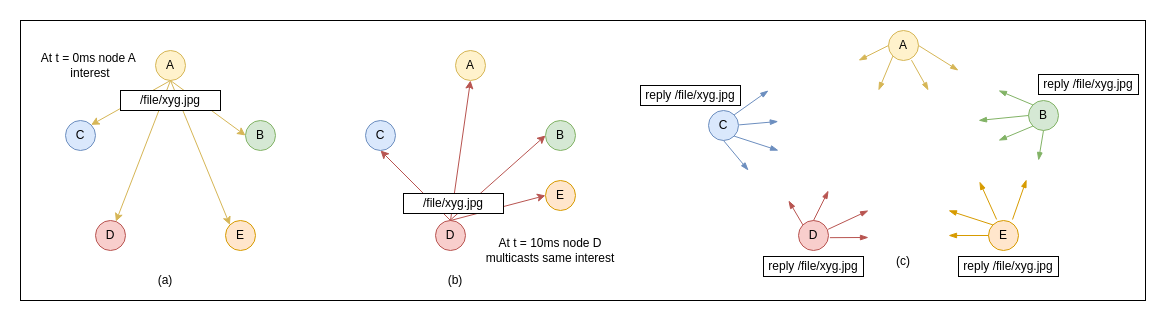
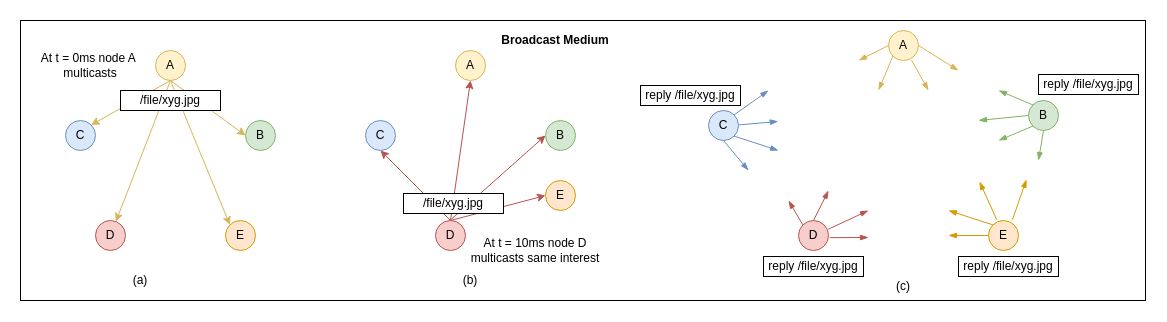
+ <mxCell id="21" value="&lt;b&gt;Broadcast Medium&lt;/b&gt;" style="text;html=1;strokeColor=none;fillColor=none;align=center;verticalAlign=middle;whiteSpace=wrap;rounded=0;" vertex="1" parent="1"><mxGeometry x="495" y="30" width="120" height="20" as="geometry" /></mxCell>
- <mxCell id="24" value="At t = 0ms node A&amp;nbsp;&lt;br&gt;interest" style="text;html=1;strokeColor=none;fillColor=none;align=center;verticalAlign=middle;whiteSpace=wrap;rounded=0;glass=0;" vertex="1" parent="1"><mxGeometry x="20" y="55" width="140" height="20" as="geometry" /></mxCell>
+ <mxCell id="24" value="At t = 0ms node A&amp;nbsp;&lt;br&gt;multicasts" style="text;html=1;strokeColor=none;fillColor=none;align=center;verticalAlign=middle;whiteSpace=wrap;rounded=0;glass=0;" vertex="1" parent="1"><mxGeometry x="20" y="55" width="140" height="20" as="geometry" /></mxCell>
- <mxCell id="25" value="At t = 10ms node D&lt;br&gt;multicasts same interest" style="text;html=1;strokeColor=none;fillColor=none;align=center;verticalAlign=middle;whiteSpace=wrap;rounded=0;glass=0;" vertex="1" parent="1"><mxGeometry x="480" y="240" width="140" height="20" as="geometry" /></mxCell>
+ <mxCell id="25" value="At t = 10ms node D&lt;br&gt;multicasts same interest" style="text;html=1;strokeColor=none;fillColor=none;align=center;verticalAlign=middle;whiteSpace=wrap;rounded=0;glass=0;" vertex="1" parent="1"><mxGeometry x="465" y="240" width="140" height="20" as="geometry" /></mxCell>
- <mxCell id="57" value="(c)" style="text;html=1;strokeColor=none;fillColor=none;align=center;verticalAlign=middle;whiteSpace=wrap;rounded=0;glass=0;" vertex="1" parent="1"><mxGeometry x="883" y="251" width="40" height="20" as="geometry" /></mxCell>
+ <mxCell id="57" value="(c)" style="text;html=1;strokeColor=none;fillColor=none;align=center;verticalAlign=middle;whiteSpace=wrap;rounded=0;glass=0;" vertex="1" parent="1"><mxGeometry x="883" y="276" width="40" height="20" as="geometry" /></mxCell>
- <mxCell id="55" value="(a)" style="text;html=1;strokeColor=none;fillColor=none;align=center;verticalAlign=middle;whiteSpace=wrap;rounded=0;glass=0;" vertex="1" parent="1"><mxGeometry x="145" y="270" width="40" height="20" as="geometry" /></mxCell>
+ <mxCell id="55" value="(a)" style="text;html=1;strokeColor=none;fillColor=none;align=center;verticalAlign=middle;whiteSpace=wrap;rounded=0;glass=0;" vertex="1" parent="1"><mxGeometry x="120" y="270" width="40" height="20" as="geometry" /></mxCell>
- <mxCell id="56" value="(b)" style="text;html=1;strokeColor=none;fillColor=none;align=center;verticalAlign=middle;whiteSpace=wrap;rounded=0;glass=0;" vertex="1" parent="1"><mxGeometry x="435" y="270" width="40" height="20" as="geometry" /></mxCell>
+ <mxCell id="56" value="(b)" style="text;html=1;strokeColor=none;fillColor=none;align=center;verticalAlign=middle;whiteSpace=wrap;rounded=0;glass=0;" vertex="1" parent="1"><mxGeometry x="450" y="270" width="40" height="20" as="geometry" /></mxCell>
